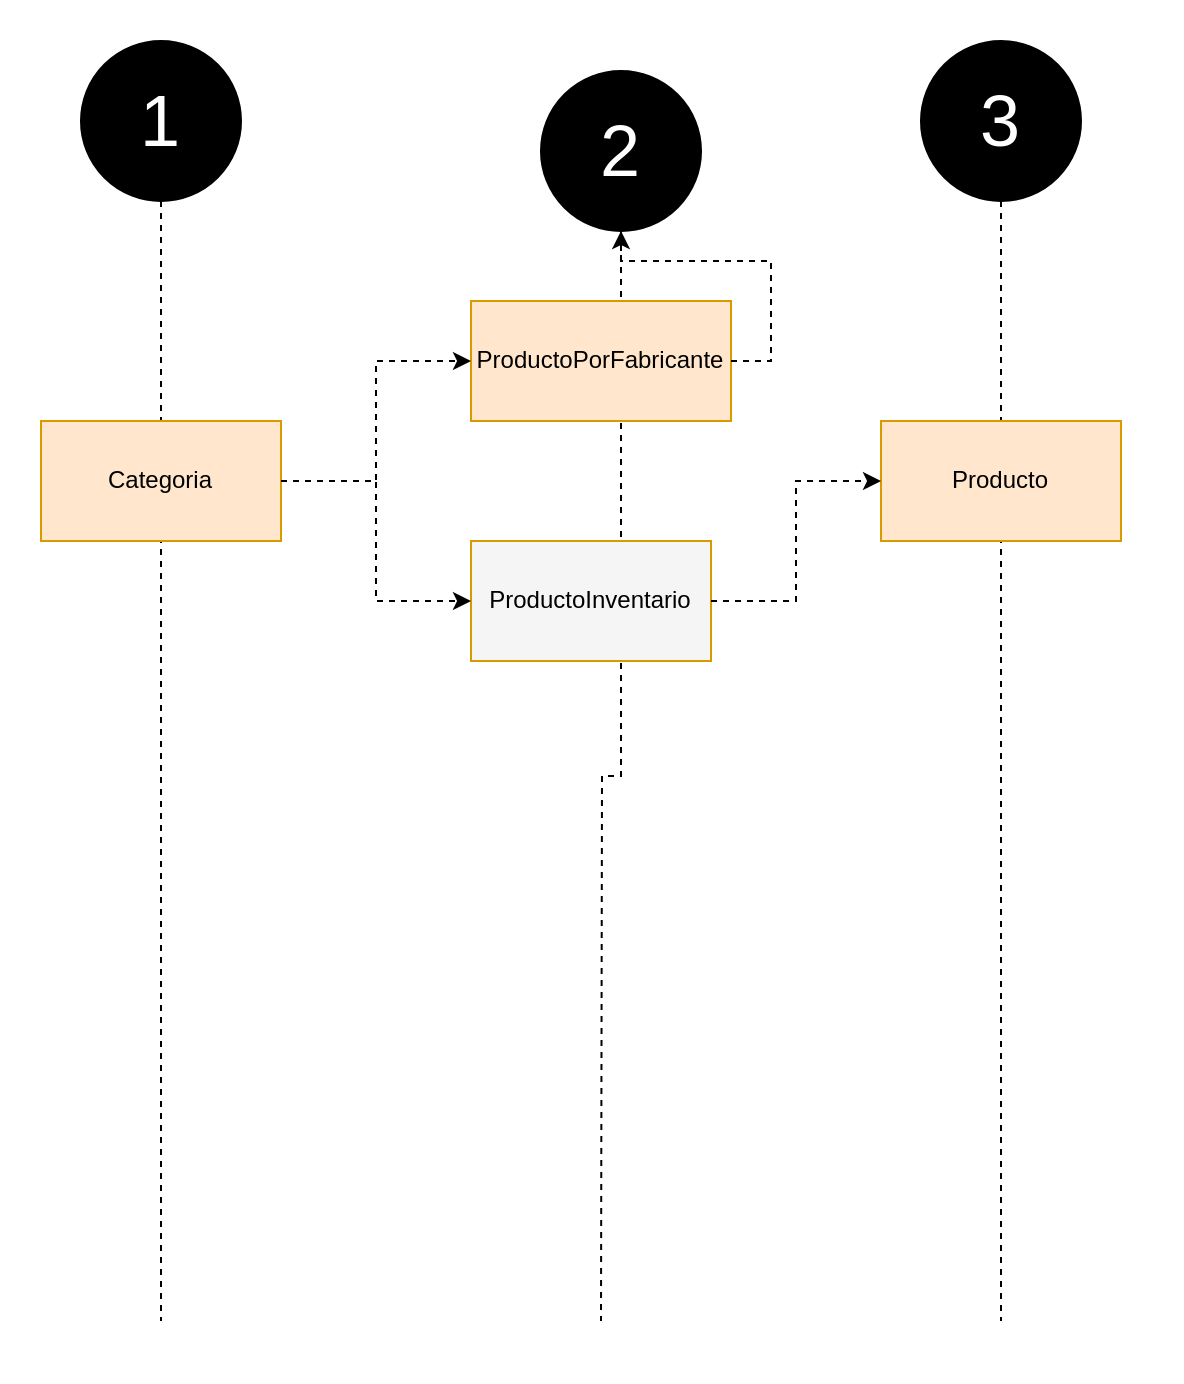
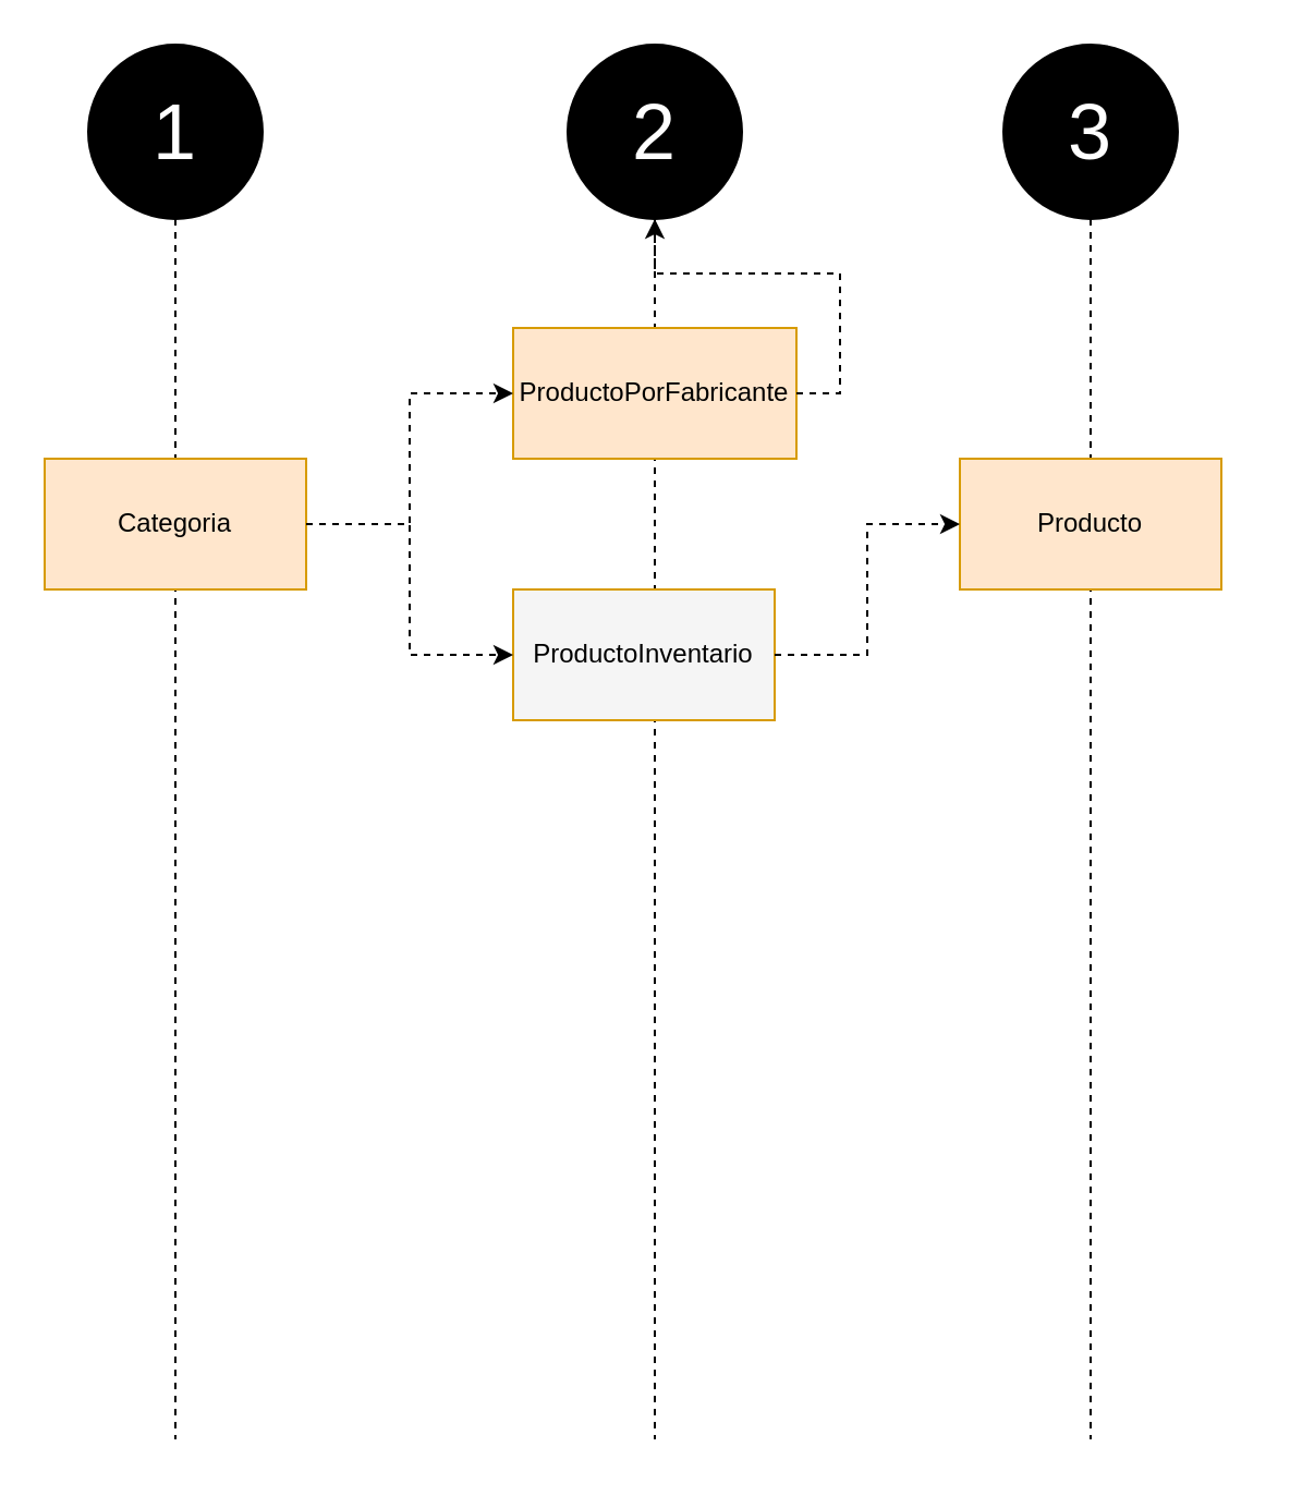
- <mxCell id="7" value="&lt;font color=&quot;#ffffff&quot; style=&quot;font-size: 36px;&quot;&gt;2&lt;/font&gt;" style="ellipse;whiteSpace=wrap;html=1;aspect=fixed;fillColor=#000000;" parent="6" vertex="1"><mxGeometry x="10" y="15" width="80" height="80" as="geometry" /></mxCell>
+ <mxCell id="7" value="&lt;font color=&quot;#ffffff&quot; style=&quot;font-size: 36px;&quot;&gt;2&lt;/font&gt;" style="ellipse;whiteSpace=wrap;html=1;aspect=fixed;fillColor=#000000;" parent="6" vertex="1"><mxGeometry width="80" height="80" as="geometry" /></mxCell>
